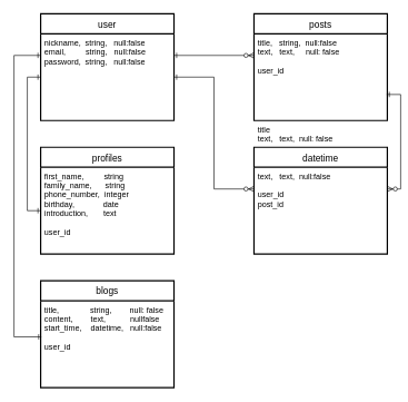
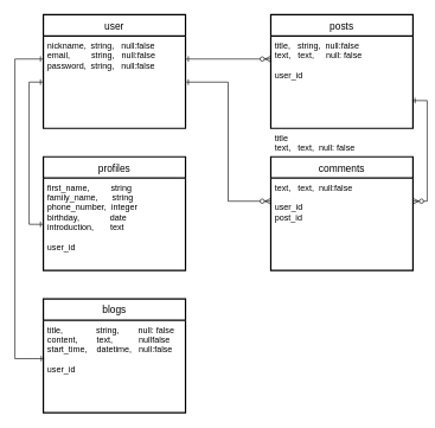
- <mxCell id="4" value="datetime" style="swimlane;childLayout=stackLayout;horizontal=1;startSize=30;horizontalStack=0;rounded=0;fontSize=14;fontStyle=0;strokeWidth=2;resizeParent=0;resizeLast=1;shadow=0;dashed=0;align=center;" parent="1" vertex="1"><mxGeometry x="380" y="220" width="200" height="160" as="geometry" /></mxCell>
+ <mxCell id="4" value="comments" style="swimlane;childLayout=stackLayout;horizontal=1;startSize=30;horizontalStack=0;rounded=0;fontSize=14;fontStyle=0;strokeWidth=2;resizeParent=0;resizeLast=1;shadow=0;dashed=0;align=center;" parent="1" vertex="1"><mxGeometry x="380" y="220" width="200" height="160" as="geometry" /></mxCell>
